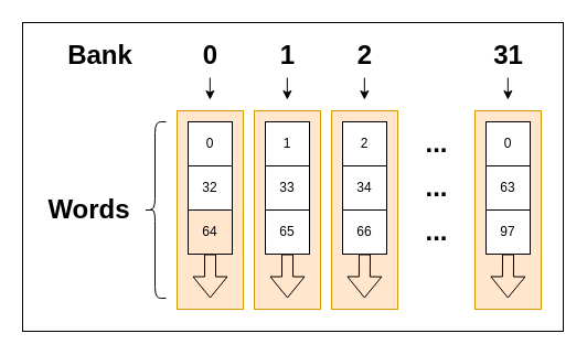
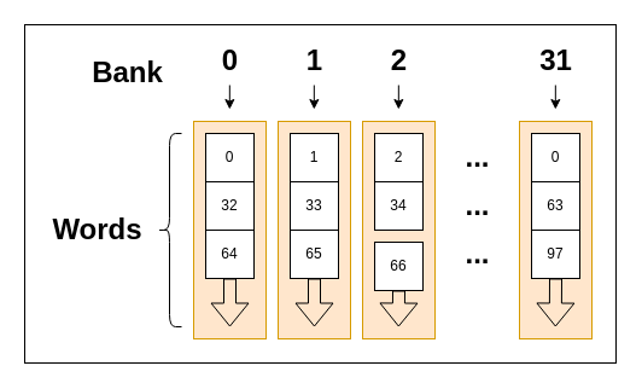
- <mxCell id="11" value="Bank" style="text;strokeColor=none;fillColor=none;html=1;fontSize=24;fontStyle=1;verticalAlign=middle;align=center;" vertex="1" parent="1"><mxGeometry x="50" y="30" width="80" height="40" as="geometry" /></mxCell>
+ <mxCell id="11" value="Bank" style="text;strokeColor=none;fillColor=none;html=1;fontSize=24;fontStyle=1;verticalAlign=middle;align=center;" vertex="1" parent="1"><mxGeometry x="65" y="40" width="80" height="40" as="geometry" /></mxCell>
- <mxCell id="6" value="64" style="rounded=0;whiteSpace=wrap;html=1;fillColor=#ffe6cc;" vertex="1" parent="1"><mxGeometry x="170" y="190" width="40" height="40" as="geometry" /></mxCell>
+ <mxCell id="6" value="64" style="rounded=0;whiteSpace=wrap;html=1;" vertex="1" parent="1"><mxGeometry x="170" y="190" width="40" height="40" as="geometry" /></mxCell>
- <mxCell id="31" value="66" style="rounded=0;whiteSpace=wrap;html=1;" vertex="1" parent="1"><mxGeometry x="310" y="190" width="40" height="40" as="geometry" /></mxCell>
+ <mxCell id="31" value="66" style="rounded=0;whiteSpace=wrap;html=1;" vertex="1" parent="1"><mxGeometry x="310" y="200" width="40" height="40" as="geometry" /></mxCell>
